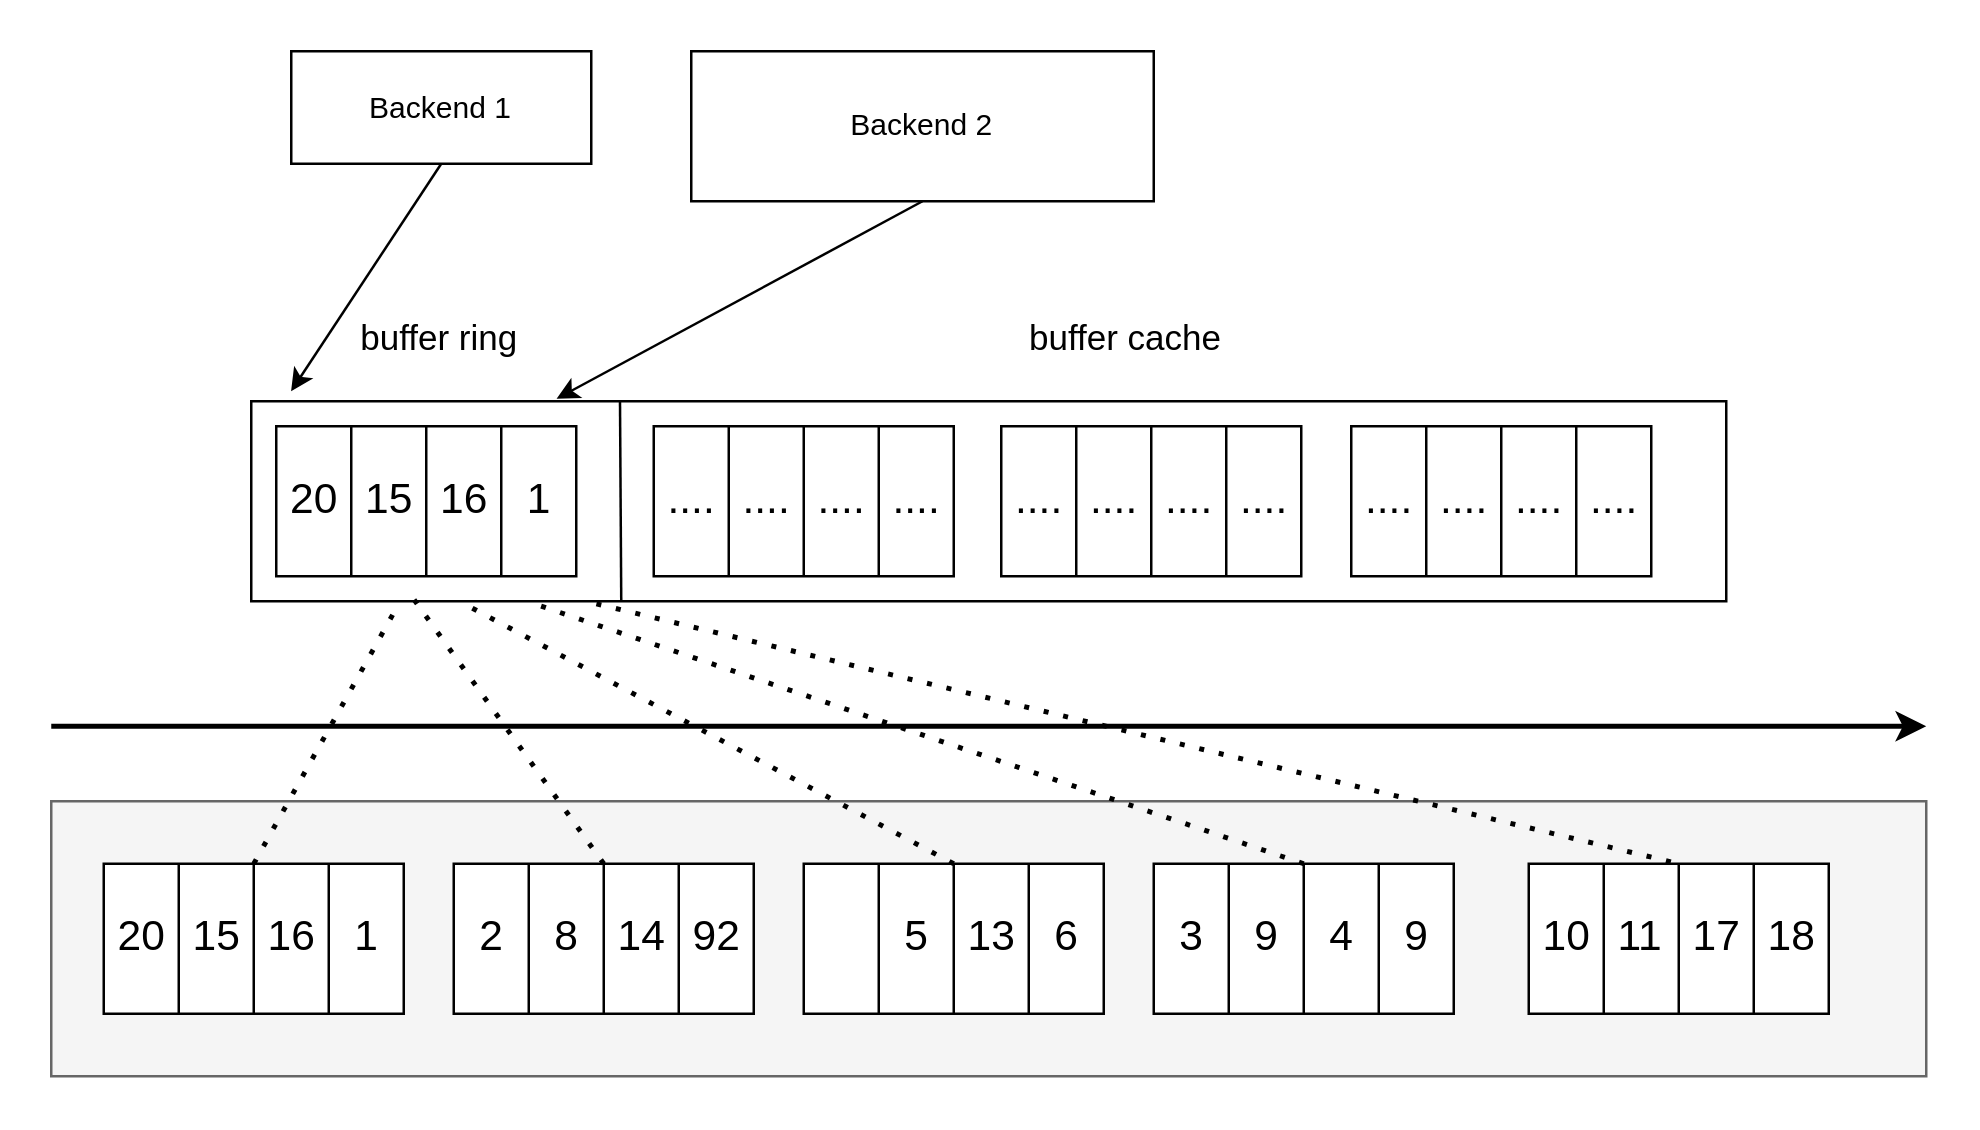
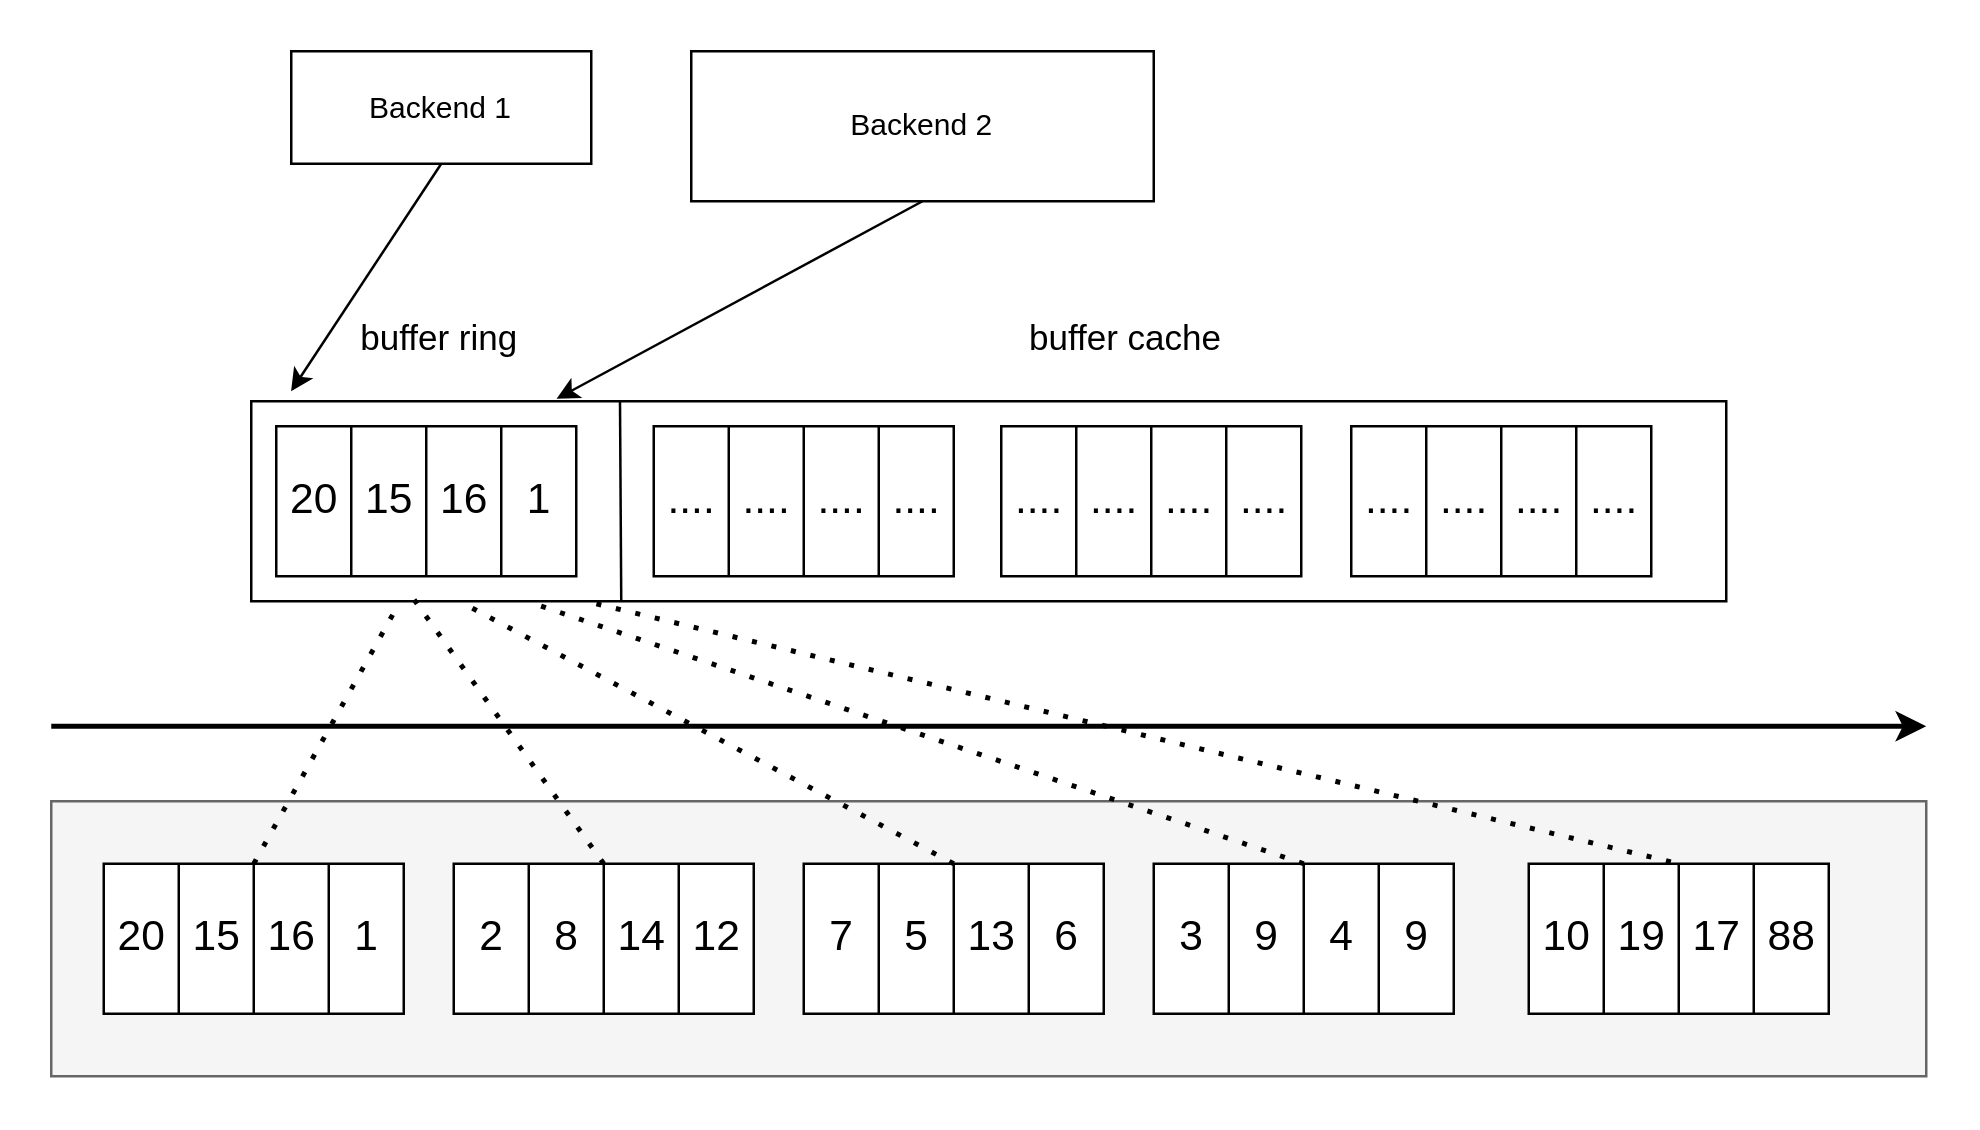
- <mxCell id="18" value="92" style="text;strokeColor=none;fillColor=none;align=left;verticalAlign=middle;spacingLeft=4;spacingRight=4;overflow=hidden;points=[[0,0.5],[1,0.5]];portConstraint=eastwest;rotatable=0;whiteSpace=wrap;html=1;fontSize=17;" vertex="1" parent="1"><mxGeometry x="271" y="350" width="30" height="50" as="geometry" /></mxCell>
+ <mxCell id="18" value="12" style="text;strokeColor=none;fillColor=none;align=left;verticalAlign=middle;spacingLeft=4;spacingRight=4;overflow=hidden;points=[[0,0.5],[1,0.5]];portConstraint=eastwest;rotatable=0;whiteSpace=wrap;html=1;fontSize=17;" vertex="1" parent="1"><mxGeometry x="271" y="350" width="30" height="50" as="geometry" /></mxCell>
+ <mxCell id="23" value="&amp;nbsp;7" style="text;strokeColor=none;fillColor=none;align=left;verticalAlign=middle;spacingLeft=4;spacingRight=4;overflow=hidden;points=[[0,0.5],[1,0.5]];portConstraint=eastwest;rotatable=0;whiteSpace=wrap;html=1;fontSize=17;" vertex="1" parent="1"><mxGeometry x="321" y="350" width="30" height="50" as="geometry" /></mxCell>
- <mxCell id="40" value="11" style="text;strokeColor=none;fillColor=none;align=left;verticalAlign=middle;spacingLeft=4;spacingRight=4;overflow=hidden;points=[[0,0.5],[1,0.5]];portConstraint=eastwest;rotatable=0;whiteSpace=wrap;html=1;fontSize=17;" vertex="1" parent="1"><mxGeometry x="641" y="350" width="30" height="50" as="geometry" /></mxCell>
+ <mxCell id="40" value="19" style="text;strokeColor=none;fillColor=none;align=left;verticalAlign=middle;spacingLeft=4;spacingRight=4;overflow=hidden;points=[[0,0.5],[1,0.5]];portConstraint=eastwest;rotatable=0;whiteSpace=wrap;html=1;fontSize=17;" vertex="1" parent="1"><mxGeometry x="641" y="350" width="30" height="50" as="geometry" /></mxCell>
- <mxCell id="42" value="18" style="text;strokeColor=none;fillColor=none;align=left;verticalAlign=middle;spacingLeft=4;spacingRight=4;overflow=hidden;points=[[0,0.5],[1,0.5]];portConstraint=eastwest;rotatable=0;whiteSpace=wrap;html=1;fontSize=17;" vertex="1" parent="1"><mxGeometry x="701" y="350" width="30" height="50" as="geometry" /></mxCell>
+ <mxCell id="42" value="88" style="text;strokeColor=none;fillColor=none;align=left;verticalAlign=middle;spacingLeft=4;spacingRight=4;overflow=hidden;points=[[0,0.5],[1,0.5]];portConstraint=eastwest;rotatable=0;whiteSpace=wrap;html=1;fontSize=17;" vertex="1" parent="1"><mxGeometry x="701" y="350" width="30" height="50" as="geometry" /></mxCell>
